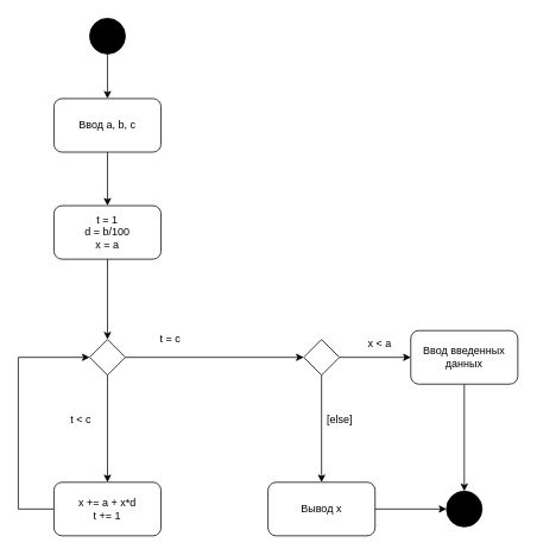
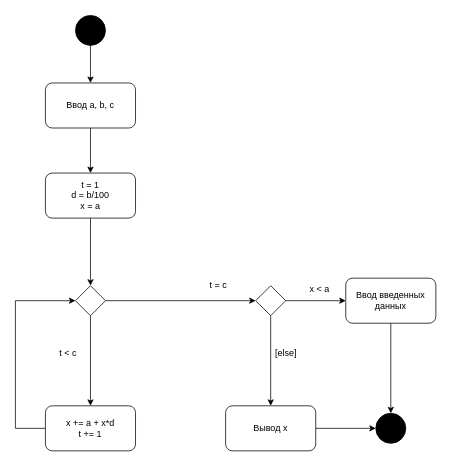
- <mxCell id="22" value="t = c" style="text;html=1;align=center;verticalAlign=middle;resizable=0;points=[];autosize=1;strokeColor=none;fillColor=none;" vertex="1" parent="1"><mxGeometry x="165" y="365" width="50" height="30" as="geometry" /></mxCell>
+ <mxCell id="22" value="t = c" style="text;html=1;align=center;verticalAlign=middle;resizable=0;points=[];autosize=1;strokeColor=none;fillColor=none;" vertex="1" parent="1"><mxGeometry x="265" y="365" width="50" height="30" as="geometry" /></mxCell>
